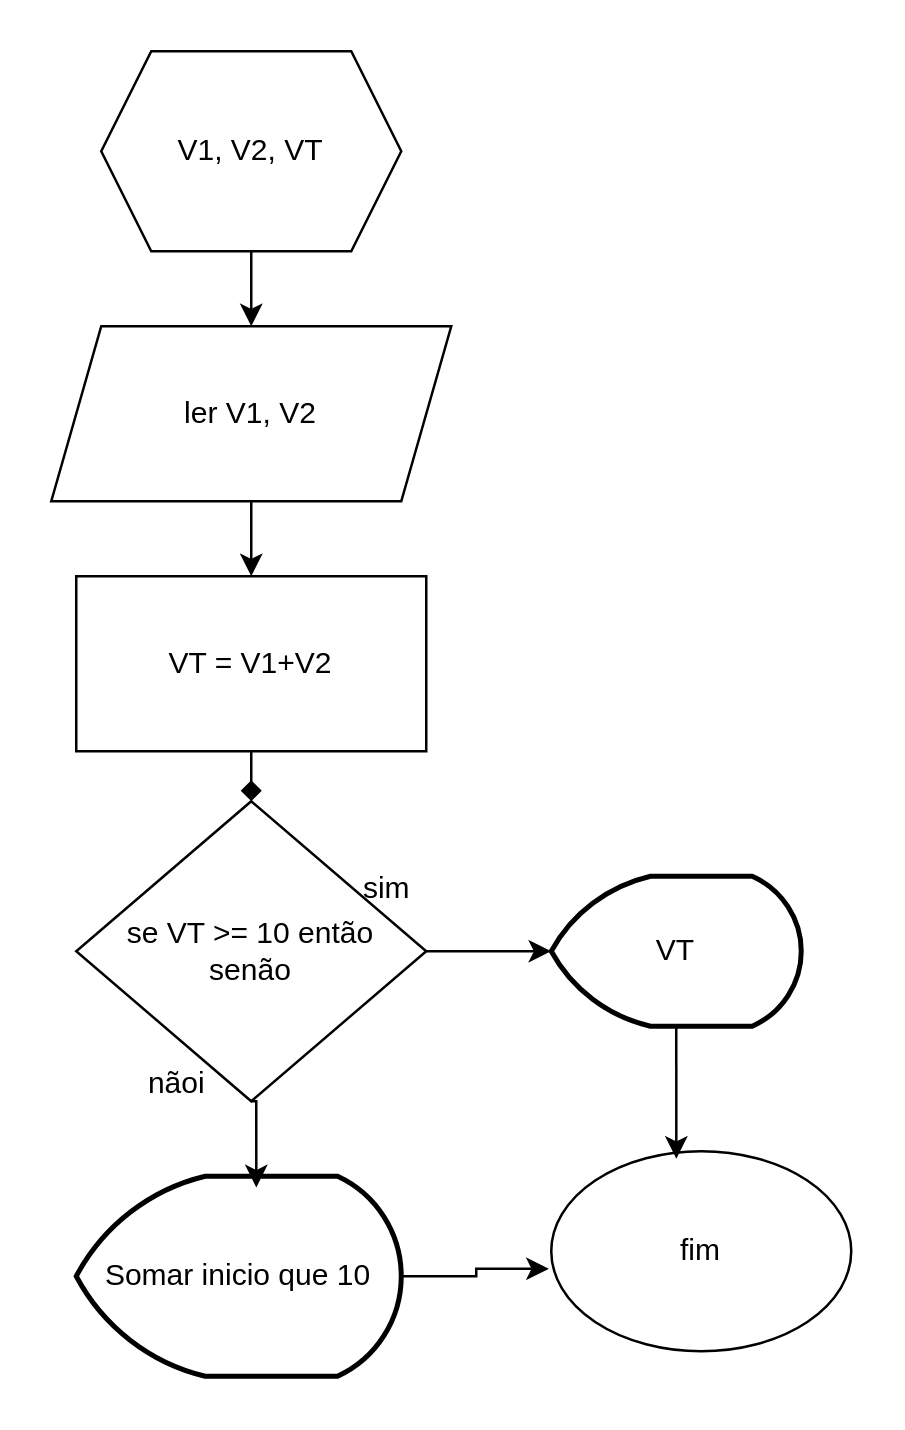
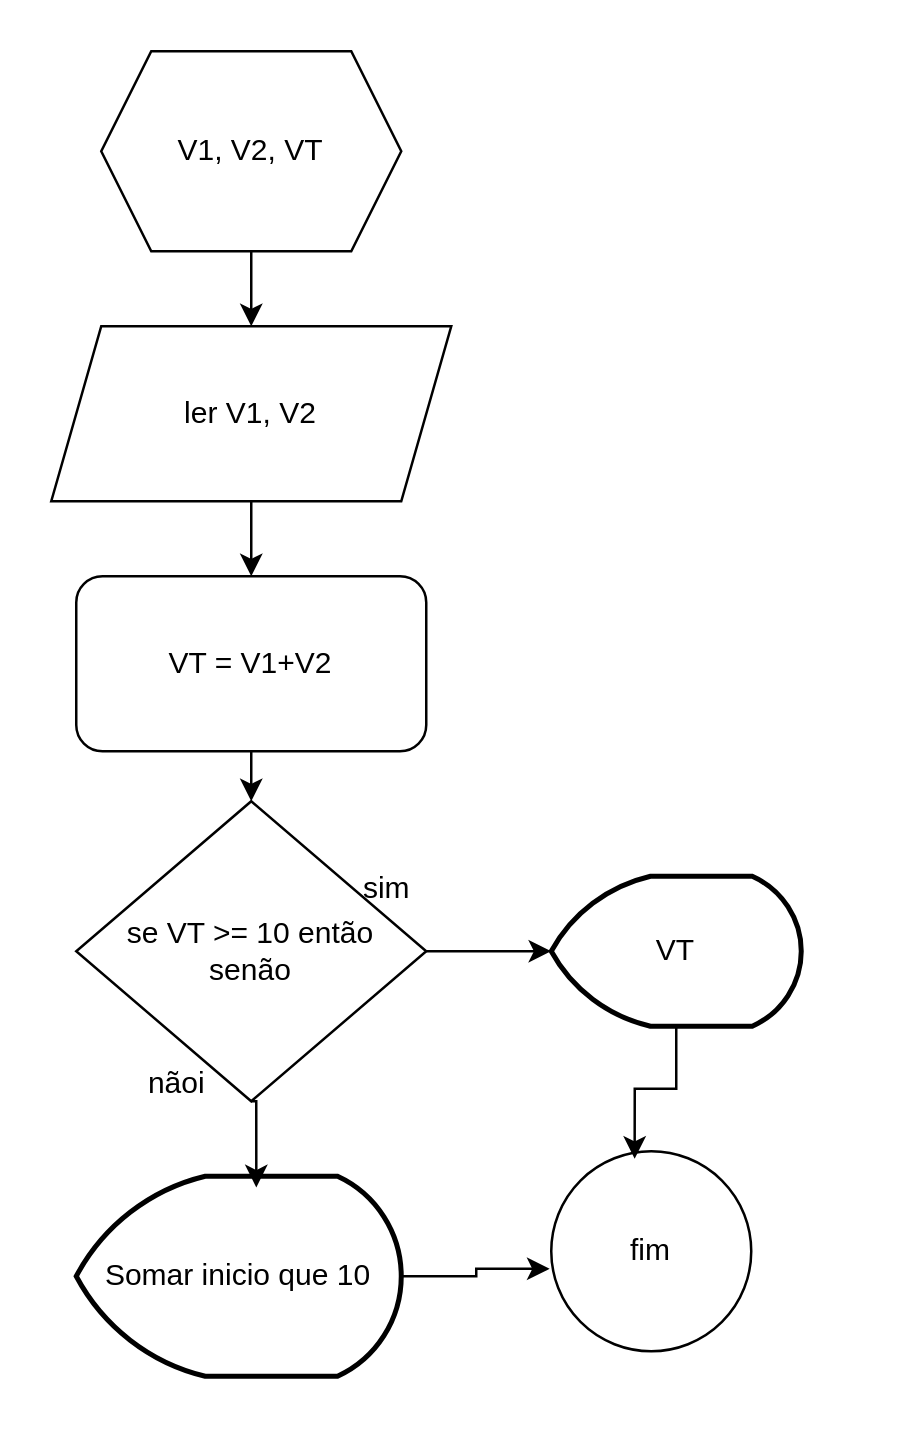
- <mxCell id="7" value="VT = V1+V2" style="rounded=0;whiteSpace=wrap;html=1;" vertex="1" parent="1"><mxGeometry x="30" y="230" width="140" height="70" as="geometry" /></mxCell>
+ <mxCell id="7" value="VT = V1+V2" style="whiteSpace=wrap;html=1;rounded=1;" vertex="1" parent="1"><mxGeometry x="30" y="230" width="140" height="70" as="geometry" /></mxCell>
- <mxCell id="6" style="edgeStyle=orthogonalEdgeStyle;rounded=0;orthogonalLoop=1;jettySize=auto;html=1;exitX=0.5;exitY=1;exitDx=0;exitDy=0;entryX=0.5;entryY=0;entryDx=0;entryDy=0;endArrow=diamond;" edge="1" parent="1" source="7" target="8"><mxGeometry relative="1" as="geometry" /></mxCell>
+ <mxCell id="6" style="edgeStyle=orthogonalEdgeStyle;rounded=0;orthogonalLoop=1;jettySize=auto;html=1;exitX=0.5;exitY=1;exitDx=0;exitDy=0;entryX=0.5;entryY=0;entryDx=0;entryDy=0;" edge="1" parent="1" source="7" target="8"><mxGeometry relative="1" as="geometry" /></mxCell>
- <mxCell id="9" value="fim" style="ellipse;whiteSpace=wrap;html=1;" vertex="1" parent="1"><mxGeometry x="220" y="460" width="120" height="80" as="geometry" /></mxCell>
+ <mxCell id="9" value="fim" style="ellipse;whiteSpace=wrap;html=1;" vertex="1" parent="1"><mxGeometry x="220" y="460" width="80" height="80" as="geometry" /></mxCell>
